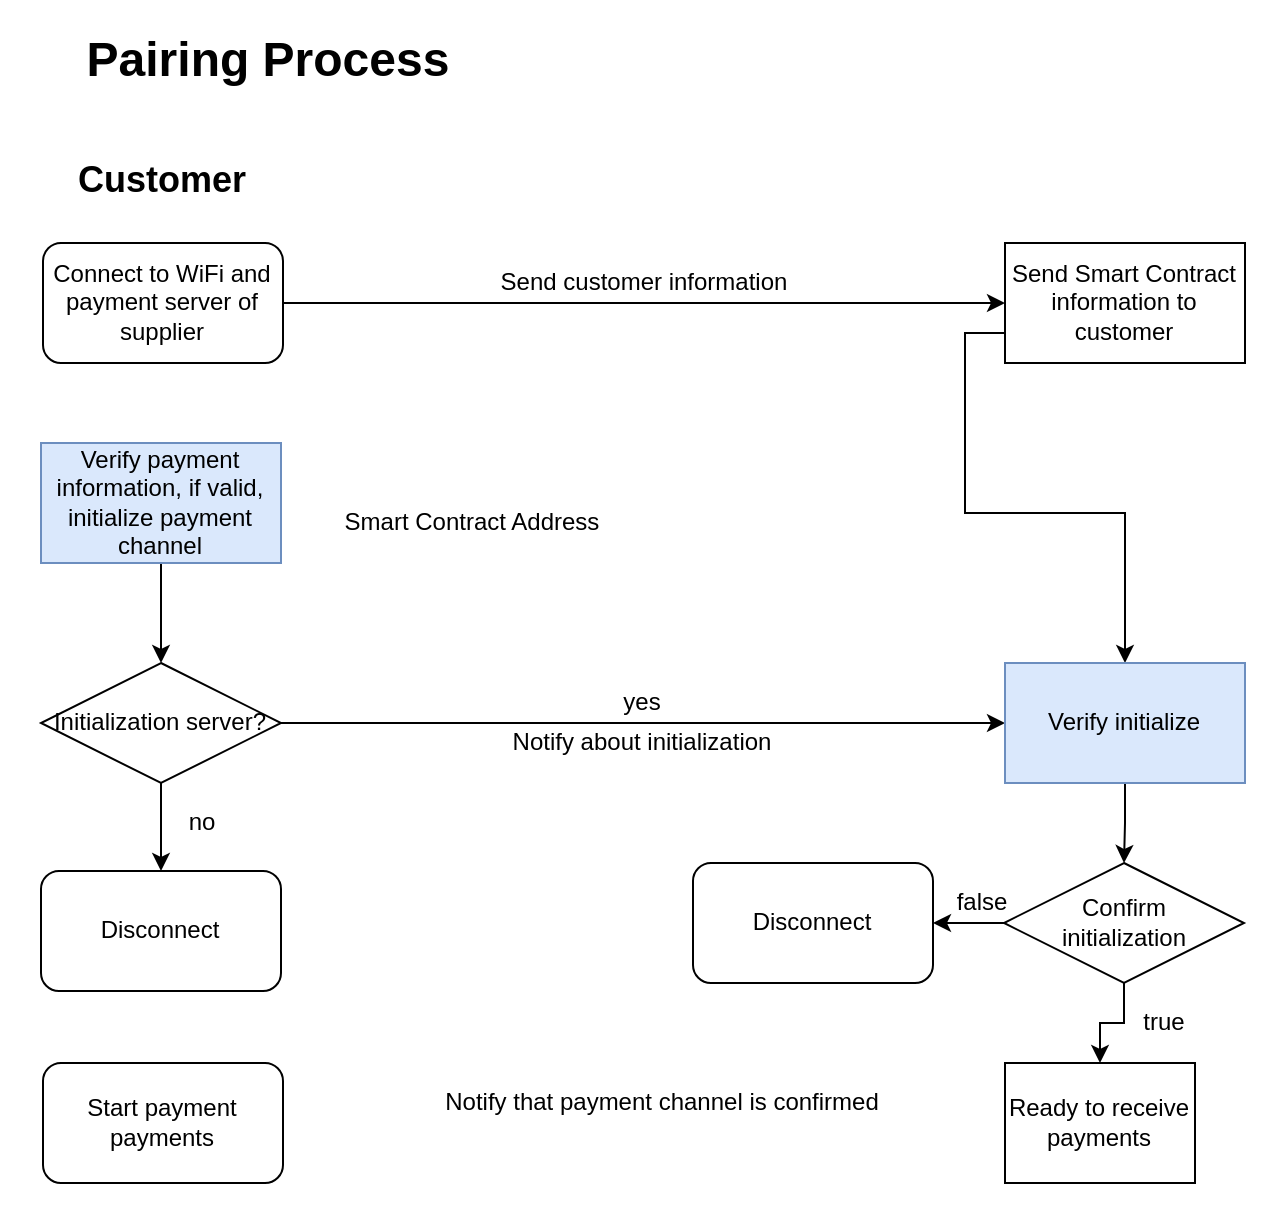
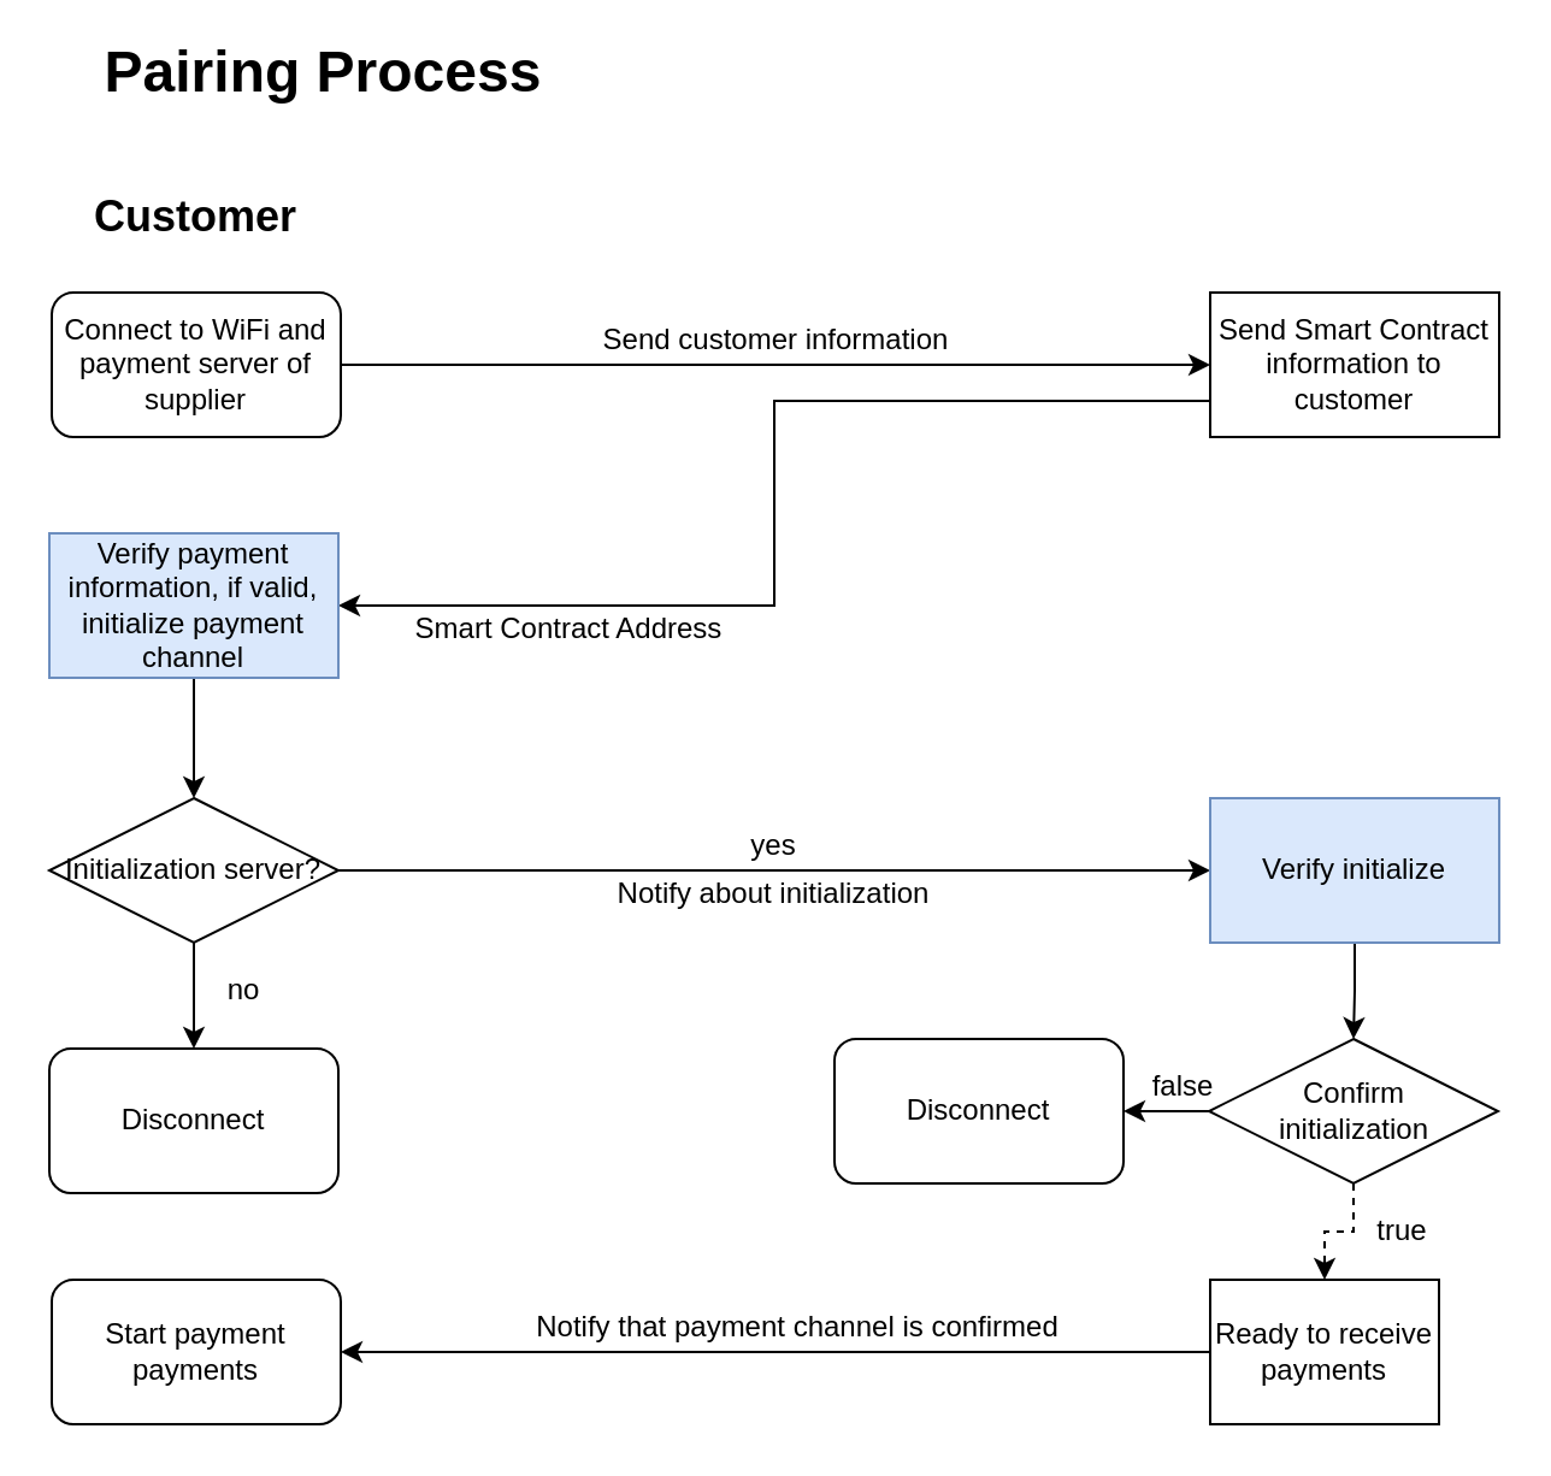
- <mxCell id="7" style="edgeStyle=orthogonalEdgeStyle;rounded=0;orthogonalLoop=1;jettySize=auto;html=1;exitX=0;exitY=0.75;exitDx=0;exitDy=0;" parent="1" source="4" target="26" edge="1"><mxGeometry relative="1" as="geometry"><mxPoint x="134" y="421" as="targetPoint" /><mxPoint x="502" y="211" as="sourcePoint" /></mxGeometry></mxCell>
+ <mxCell id="7" style="edgeStyle=orthogonalEdgeStyle;rounded=0;orthogonalLoop=1;jettySize=auto;html=1;entryX=1;entryY=0.5;entryDx=0;entryDy=0;exitX=0;exitY=0.75;exitDx=0;exitDy=0;" parent="1" source="4" target="9" edge="1"><mxGeometry relative="1" as="geometry"><mxPoint x="134" y="421" as="targetPoint" /><mxPoint x="502" y="211" as="sourcePoint" /></mxGeometry></mxCell>
- <mxCell id="15" value="" style="edgeStyle=orthogonalEdgeStyle;rounded=0;orthogonalLoop=1;jettySize=auto;html=1;" parent="1" source="17" target="23" edge="1"><mxGeometry relative="1" as="geometry" /></mxCell>
+ <mxCell id="15" value="" style="edgeStyle=orthogonalEdgeStyle;rounded=0;orthogonalLoop=1;jettySize=auto;html=1;dashed=1;" parent="1" source="17" target="23" edge="1"><mxGeometry relative="1" as="geometry" /></mxCell>
+ <mxCell id="22" style="edgeStyle=orthogonalEdgeStyle;rounded=0;orthogonalLoop=1;jettySize=auto;html=1;exitX=0;exitY=0.5;exitDx=0;exitDy=0;entryX=1;entryY=0.5;entryDx=0;entryDy=0;" parent="1" source="23" target="28" edge="1"><mxGeometry relative="1" as="geometry"><mxPoint x="191" y="601" as="targetPoint" /></mxGeometry></mxCell>
